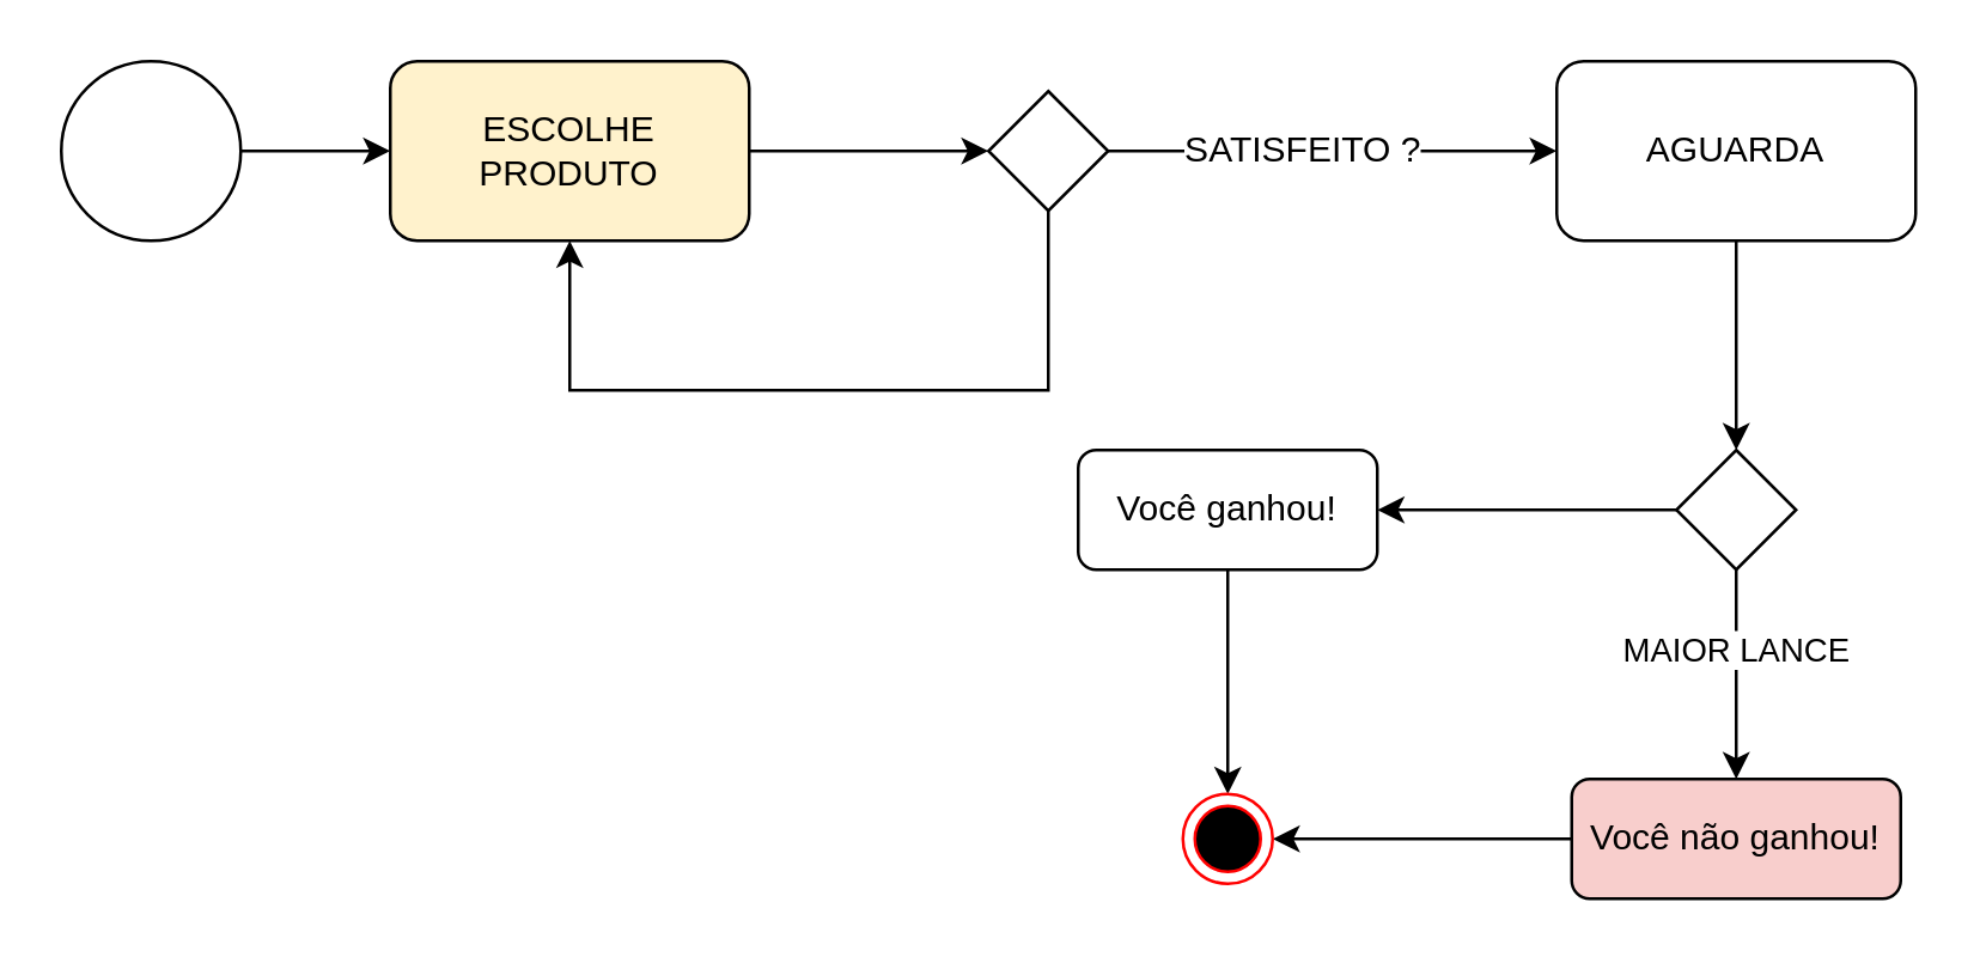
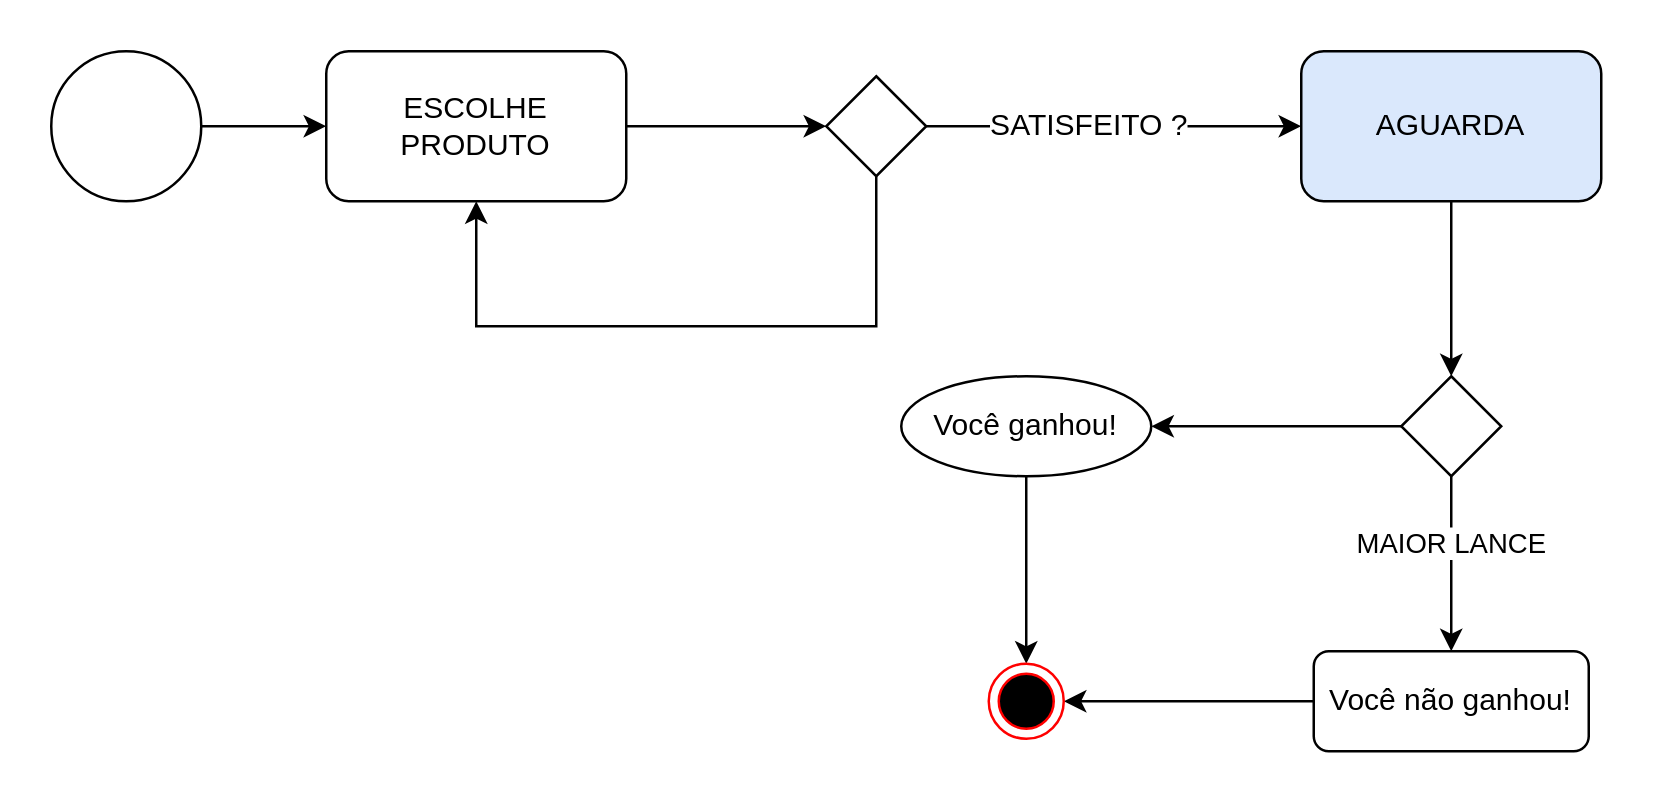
- <mxCell id="5" value="ESCOLHE PRODUTO" style="rounded=1;whiteSpace=wrap;html=1;fillColor=#fff2cc;" vertex="1" parent="1"><mxGeometry x="130" y="20" width="120" height="60" as="geometry" /></mxCell>
+ <mxCell id="5" value="ESCOLHE PRODUTO" style="rounded=1;whiteSpace=wrap;html=1;" vertex="1" parent="1"><mxGeometry x="130" y="20" width="120" height="60" as="geometry" /></mxCell>
- <mxCell id="11" value="AGUARDA" style="rounded=1;whiteSpace=wrap;html=1;" vertex="1" parent="1"><mxGeometry x="520" y="20" width="120" height="60" as="geometry" /></mxCell>
+ <mxCell id="11" value="AGUARDA" style="rounded=1;whiteSpace=wrap;html=1;fillColor=#dae8fc;" vertex="1" parent="1"><mxGeometry x="520" y="20" width="120" height="60" as="geometry" /></mxCell>
- <mxCell id="17" value="Você ganhou!" style="rounded=1;whiteSpace=wrap;html=1;" vertex="1" parent="1"><mxGeometry x="360" y="150" width="100" height="40" as="geometry" /></mxCell>
+ <mxCell id="17" value="Você ganhou!" style="ellipse;whiteSpace=wrap;html=1;" vertex="1" parent="1"><mxGeometry x="360" y="150" width="100" height="40" as="geometry" /></mxCell>
- <mxCell id="19" value="Você não ganhou!" style="rounded=1;whiteSpace=wrap;html=1;fillColor=#f8cecc;" vertex="1" parent="1"><mxGeometry x="525" y="260" width="110" height="40" as="geometry" /></mxCell>
+ <mxCell id="19" value="Você não ganhou!" style="rounded=1;whiteSpace=wrap;html=1;" vertex="1" parent="1"><mxGeometry x="525" y="260" width="110" height="40" as="geometry" /></mxCell>
